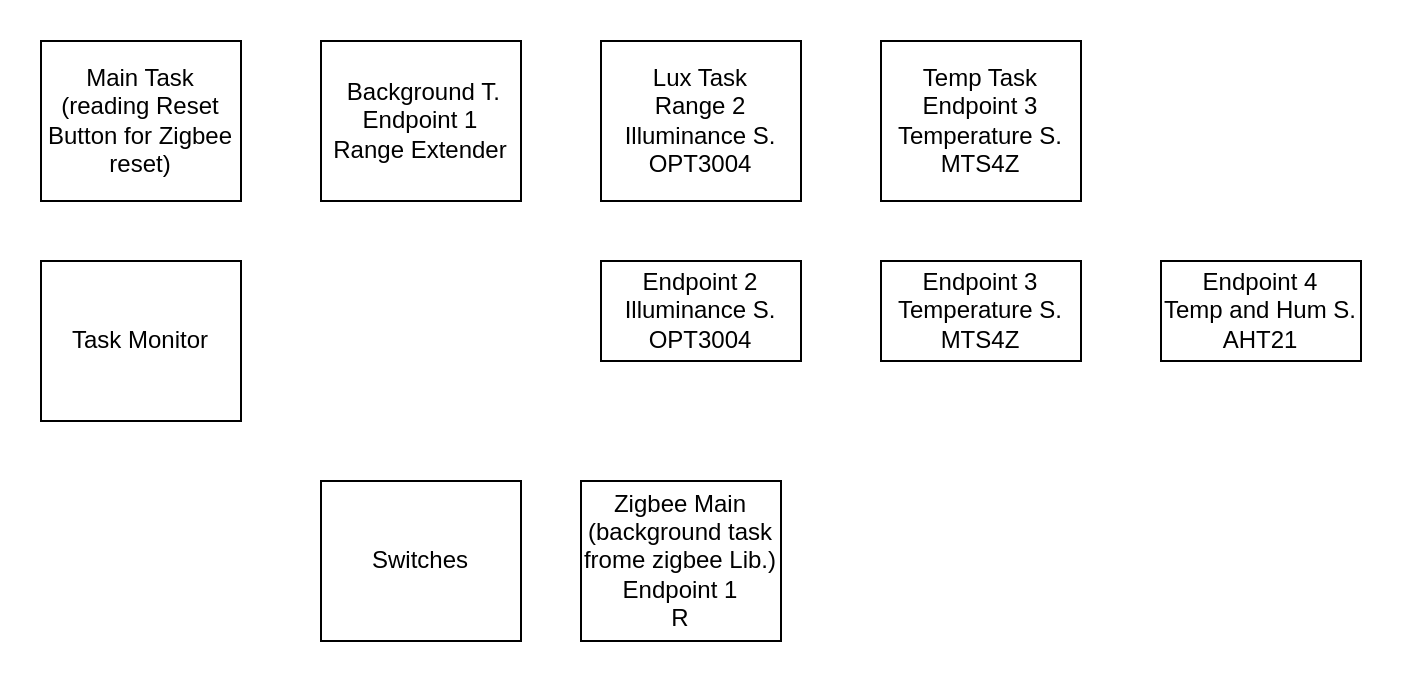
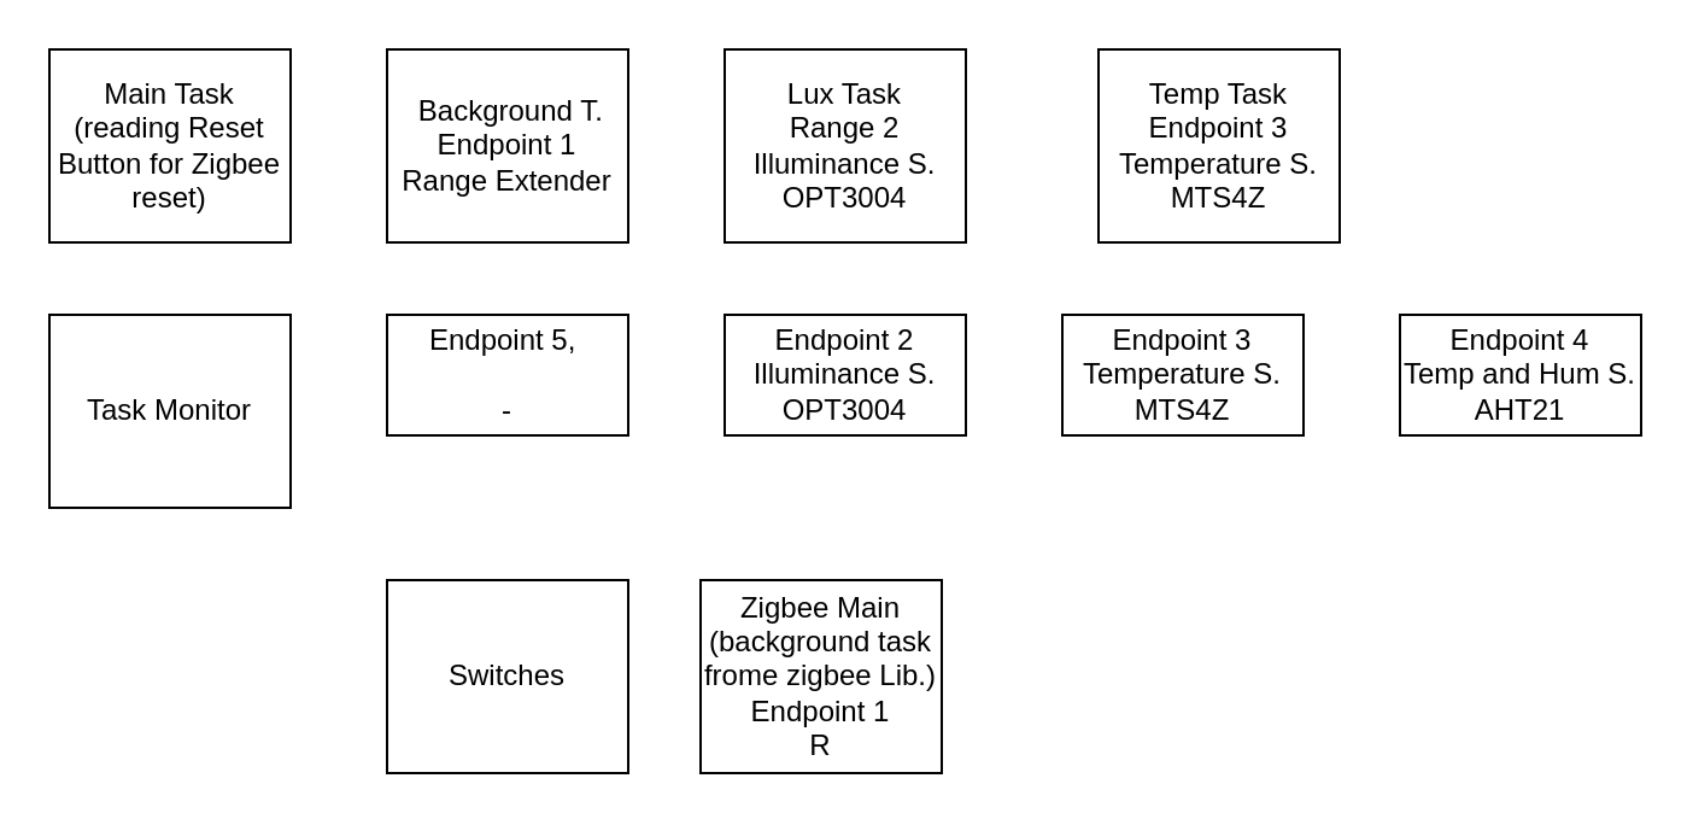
- <mxCell id="4" value="&lt;div&gt;Temp Task&lt;/div&gt;Endpoint 3&lt;div&gt;Temperature S.&lt;/div&gt;&lt;div&gt;MTS4Z&lt;/div&gt;" style="html=1;dashed=0;whiteSpace=wrap;" vertex="1" parent="1"><mxGeometry x="440" y="20" width="100" height="80" as="geometry" /></mxCell>
+ <mxCell id="4" value="&lt;div&gt;Temp Task&lt;/div&gt;Endpoint 3&lt;div&gt;Temperature S.&lt;/div&gt;&lt;div&gt;MTS4Z&lt;/div&gt;" style="html=1;dashed=0;whiteSpace=wrap;" vertex="1" parent="1"><mxGeometry x="455" y="20" width="100" height="80" as="geometry" /></mxCell>
+ <mxCell id="5" value="Endpoint 5,&amp;nbsp;&lt;div&gt;&lt;br&gt;&lt;/div&gt;&lt;div&gt;-&lt;/div&gt;" style="html=1;dashed=0;whiteSpace=wrap;" vertex="1" parent="1"><mxGeometry x="160" y="130" width="100" height="50" as="geometry" /></mxCell>
